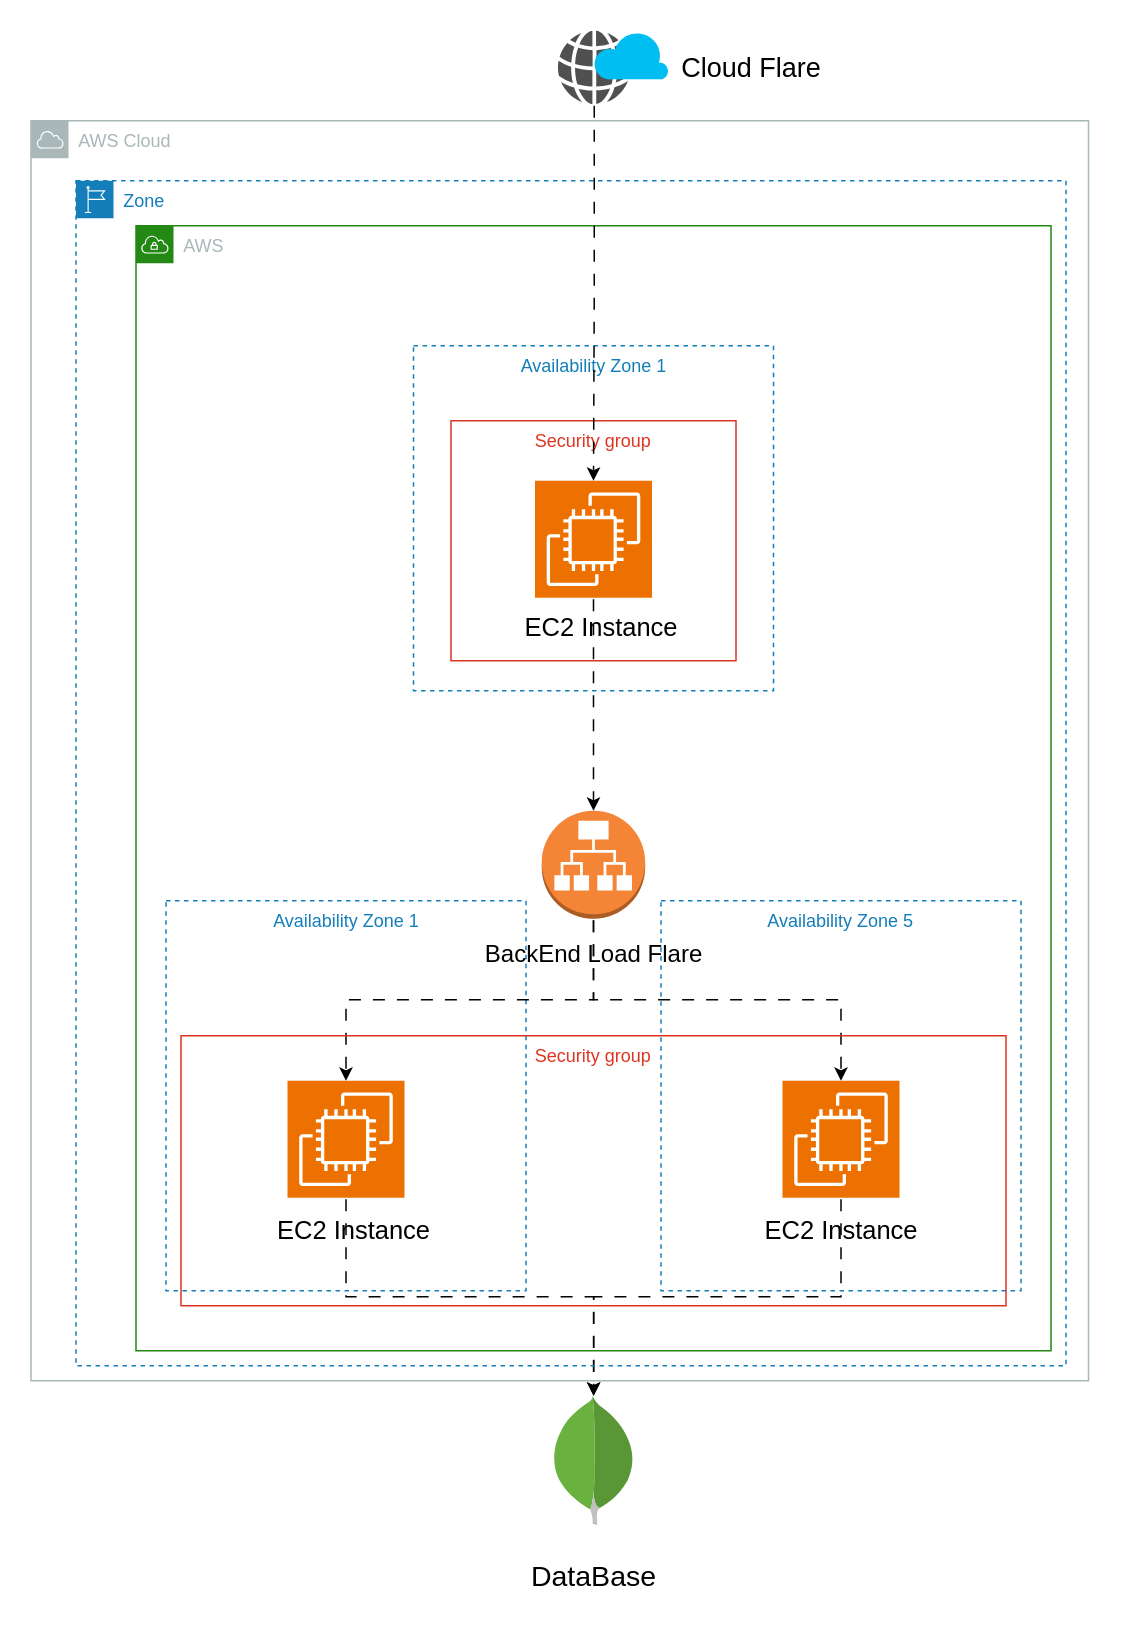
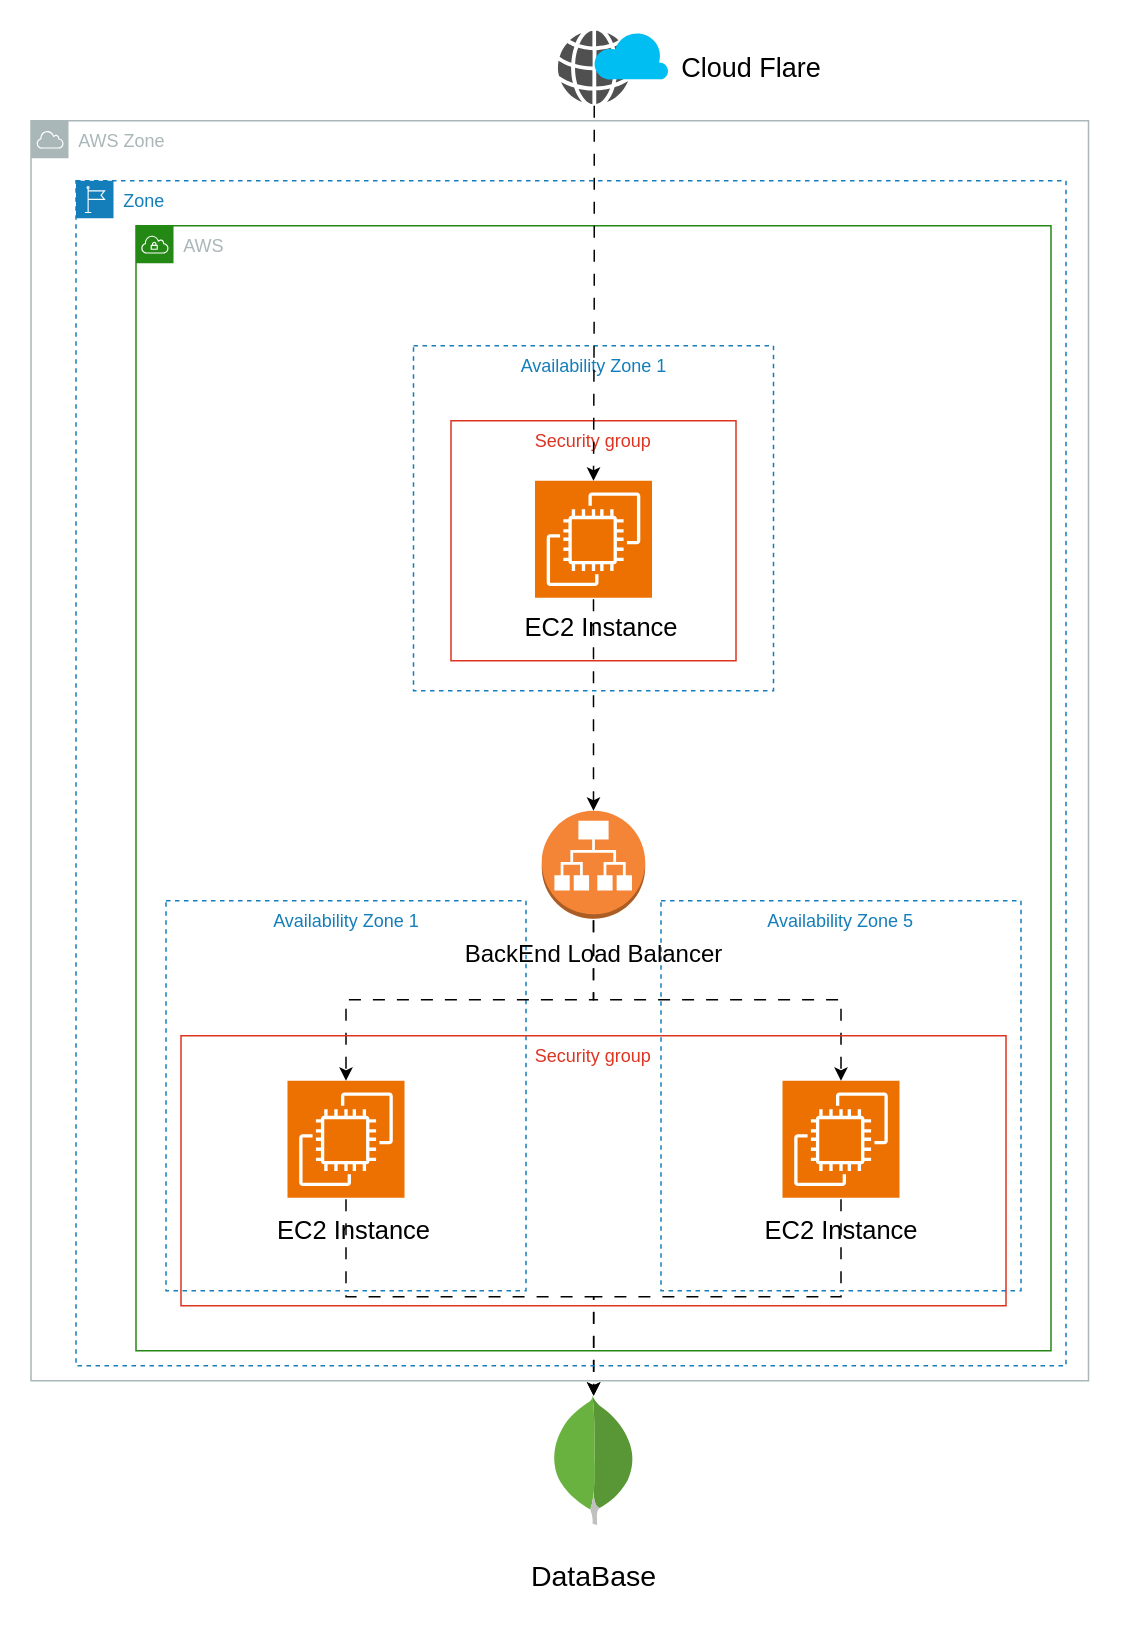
- <mxCell id="2" value="AWS Cloud" style="sketch=0;outlineConnect=0;gradientColor=none;html=1;whiteSpace=wrap;fontSize=12;fontStyle=0;shape=mxgraph.aws4.group;grIcon=mxgraph.aws4.group_aws_cloud;strokeColor=#AAB7B8;fillColor=none;verticalAlign=top;align=left;spacingLeft=30;fontColor=#AAB7B8;dashed=0;" parent="1" vertex="1"><mxGeometry x="20" y="80" width="705" height="840" as="geometry" /></mxCell>
+ <mxCell id="2" value="AWS Zone" style="sketch=0;outlineConnect=0;gradientColor=none;html=1;whiteSpace=wrap;fontSize=12;fontStyle=0;shape=mxgraph.aws4.group;grIcon=mxgraph.aws4.group_aws_cloud;strokeColor=#AAB7B8;fillColor=none;verticalAlign=top;align=left;spacingLeft=30;fontColor=#AAB7B8;dashed=0;" parent="1" vertex="1"><mxGeometry x="20" y="80" width="705" height="840" as="geometry" /></mxCell>
- <mxCell id="17" value="BackEnd Load Flare" style="text;html=1;align=center;verticalAlign=middle;resizable=0;points=[];autosize=1;strokeColor=none;fillColor=none;fontSize=16;" parent="16" vertex="1"><mxGeometry x="245" y="500" width="200" height="30" as="geometry" /></mxCell>
+ <mxCell id="17" value="BackEnd Load Balancer" style="text;html=1;align=center;verticalAlign=middle;resizable=0;points=[];autosize=1;strokeColor=none;fillColor=none;fontSize=16;" parent="16" vertex="1"><mxGeometry x="245" y="500" width="200" height="30" as="geometry" /></mxCell>
